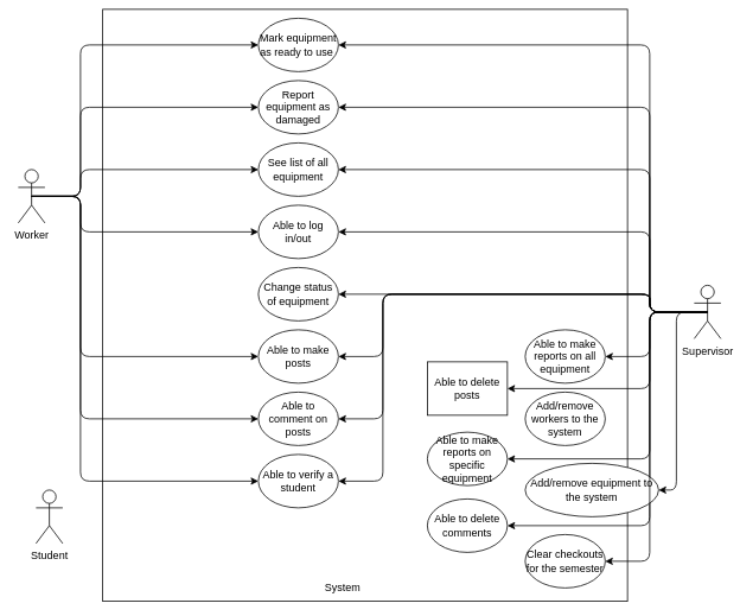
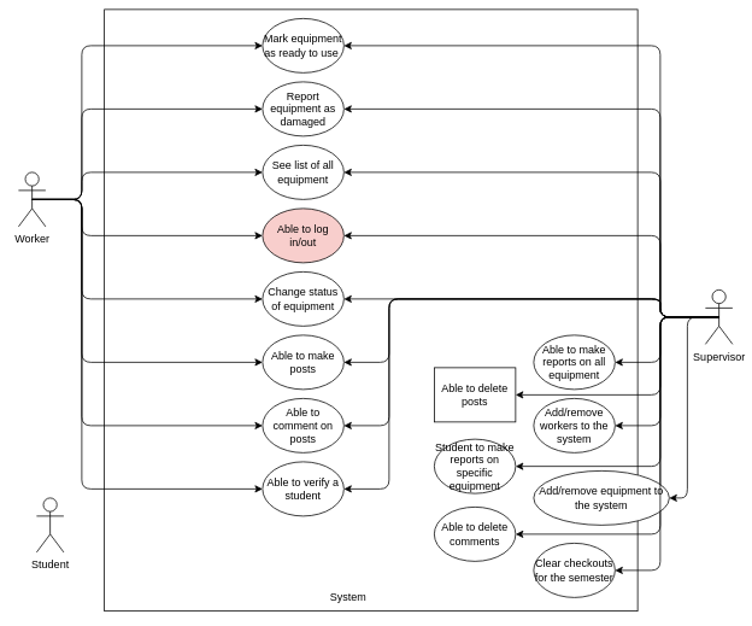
- <mxCell id="9" value="Able to log in/out" style="ellipse;whiteSpace=wrap;html=1;" parent="1" vertex="1"><mxGeometry x="290" y="230" width="90" height="60" as="geometry" /></mxCell>
+ <mxCell id="9" value="Able to log in/out" style="ellipse;whiteSpace=wrap;html=1;fillColor=#f8cecc;" parent="1" vertex="1"><mxGeometry x="290" y="230" width="90" height="60" as="geometry" /></mxCell>
+ <mxCell id="20" value="" style="endArrow=classic;html=1;fontSize=15;entryX=0;entryY=0.5;entryDx=0;entryDy=0;exitX=0.5;exitY=0.5;exitDx=0;exitDy=0;exitPerimeter=0;edgeStyle=orthogonalEdgeStyle;" parent="1" source="4" target="10" edge="1"><mxGeometry width="50" height="50" relative="1" as="geometry"><mxPoint x="210" y="280" as="sourcePoint" /><mxPoint x="250" y="330" as="targetPoint" /><Array as="points"><mxPoint x="90" y="220" /><mxPoint x="90" y="330" /></Array></mxGeometry></mxCell>
+ <mxCell id="14" value="" style="endArrow=classic;html=1;fontSize=15;entryX=1;entryY=0.5;entryDx=0;entryDy=0;exitX=0.5;exitY=0.5;exitDx=0;exitDy=0;exitPerimeter=0;endFill=1;edgeStyle=orthogonalEdgeStyle;rounded=1;" parent="1" source="3" target="11" edge="1"><mxGeometry width="50" height="50" relative="1" as="geometry"><mxPoint x="560" y="310" as="sourcePoint" /><mxPoint x="600" y="260" as="targetPoint" /></mxGeometry></mxCell>
- <mxCell id="29" value="Able to make reports on specific equipment" style="ellipse;whiteSpace=wrap;html=1;" parent="1" vertex="1"><mxGeometry x="480" y="485" width="90" height="60" as="geometry" /></mxCell>
+ <mxCell id="29" value="Student to make reports on specific equipment" style="ellipse;whiteSpace=wrap;html=1;" parent="1" vertex="1"><mxGeometry x="480" y="485" width="90" height="60" as="geometry" /></mxCell>
